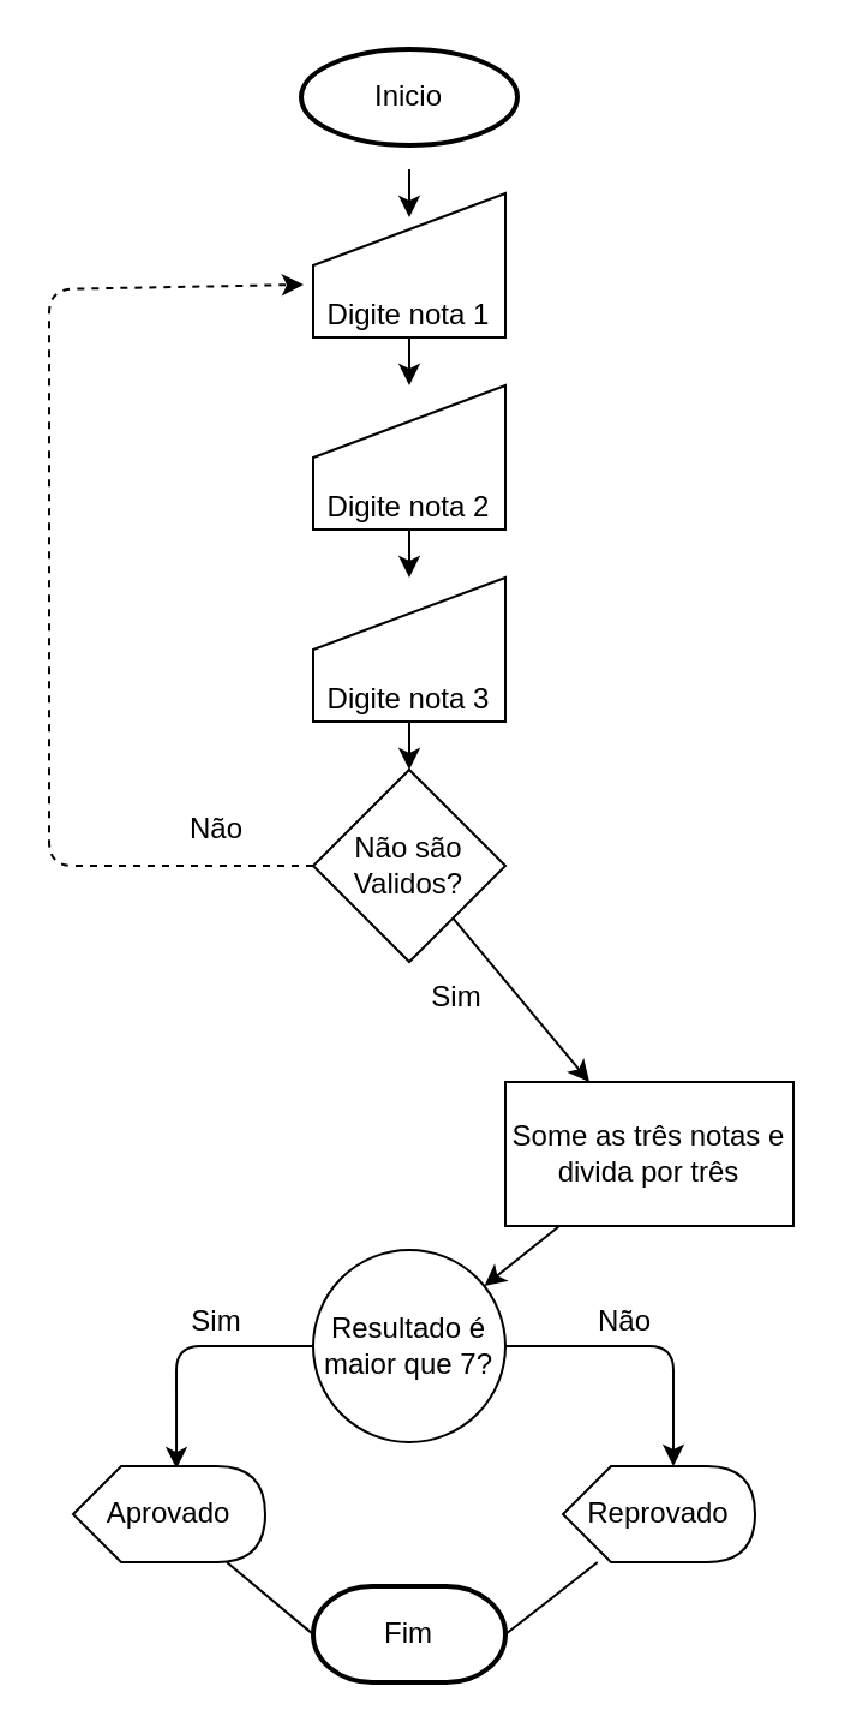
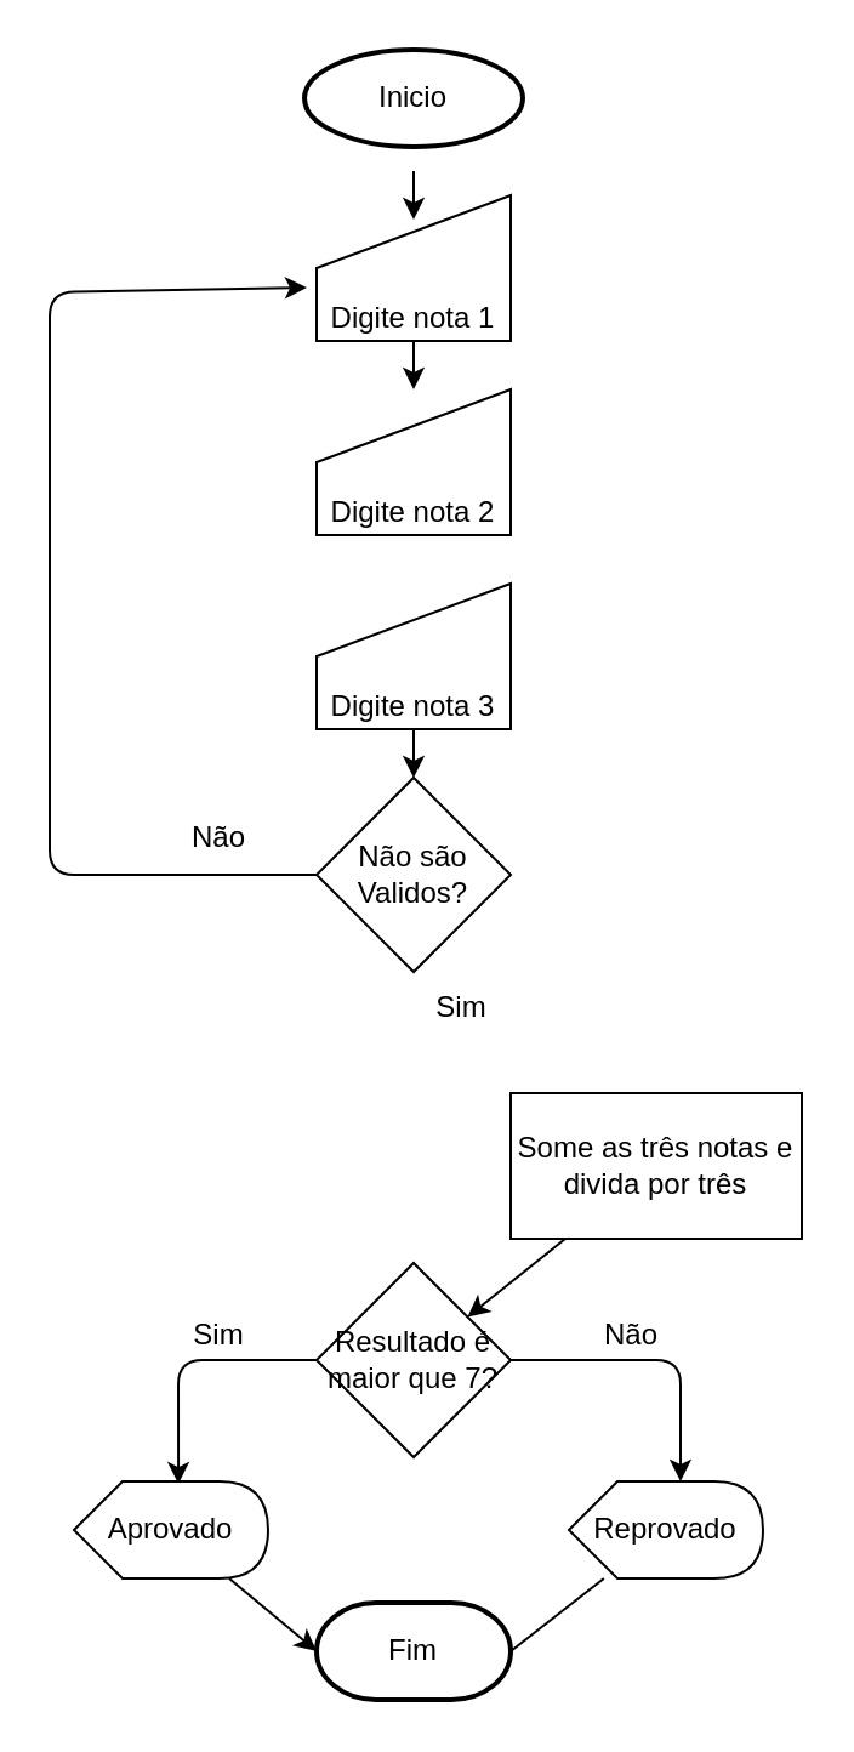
- <mxCell id="16" value="" style="edgeStyle=none;html=1;" parent="1" source="17" target="18" edge="1"><mxGeometry relative="1" as="geometry" /></mxCell>
- <mxCell id="3" style="edgeStyle=none;html=1;entryX=-0.05;entryY=0.633;entryDx=0;entryDy=0;entryPerimeter=0;dashed=1;" parent="1" source="5" target="15" edge="1"><mxGeometry relative="1" as="geometry"><mxPoint x="110" y="105" as="targetPoint" /><Array as="points"><mxPoint x="20" y="360" /><mxPoint x="20" y="120" /></Array></mxGeometry></mxCell>
+ <mxCell id="3" style="edgeStyle=none;html=1;entryX=-0.05;entryY=0.633;entryDx=0;entryDy=0;entryPerimeter=0;" parent="1" source="5" target="15" edge="1"><mxGeometry relative="1" as="geometry"><mxPoint x="110" y="105" as="targetPoint" /><Array as="points"><mxPoint x="20" y="360" /><mxPoint x="20" y="120" /></Array></mxGeometry></mxCell>
- <mxCell id="4" value="" style="edgeStyle=none;html=1;" parent="1" source="5" target="7" edge="1"><mxGeometry relative="1" as="geometry" /></mxCell>
- <mxCell id="10" value="Resultado é maior que 7?" style="ellipse;whiteSpace=wrap;html=1;direction=south;" parent="1" vertex="1"><mxGeometry x="130" y="520" width="80" height="80" as="geometry" /></mxCell>
+ <mxCell id="10" value="Resultado é maior que 7?" style="rhombus;whiteSpace=wrap;html=1;direction=south;" parent="1" vertex="1"><mxGeometry x="130" y="520" width="80" height="80" as="geometry" /></mxCell>
- <mxCell id="19" style="edgeStyle=none;html=1;entryX=0;entryY=0.5;entryDx=0;entryDy=0;entryPerimeter=0;endArrow=none;" parent="1" source="20" target="25" edge="1"><mxGeometry relative="1" as="geometry" /></mxCell>
+ <mxCell id="19" style="edgeStyle=none;html=1;entryX=0;entryY=0.5;entryDx=0;entryDy=0;entryPerimeter=0;" parent="1" source="20" target="25" edge="1"><mxGeometry relative="1" as="geometry" /></mxCell>
